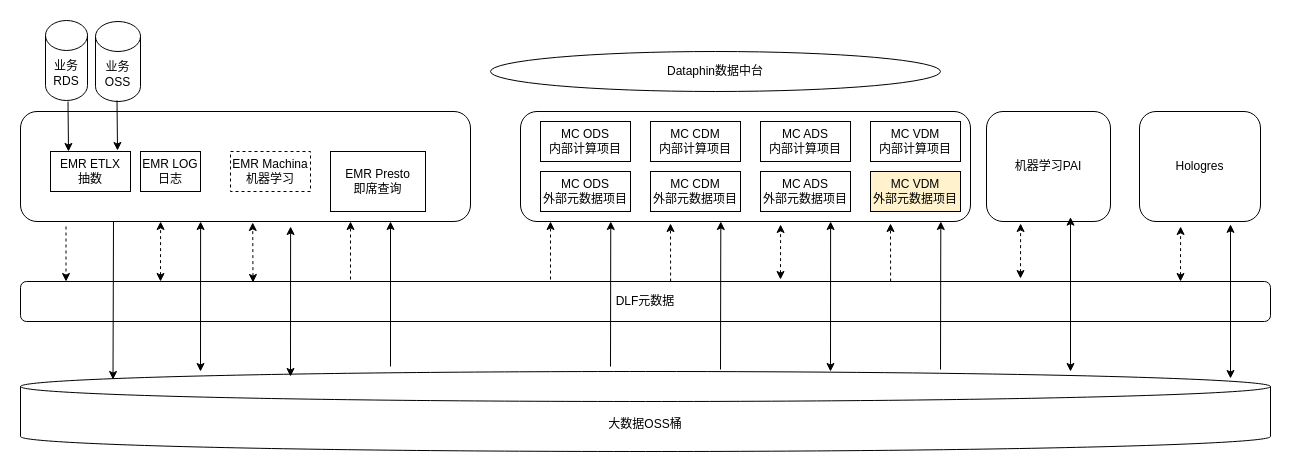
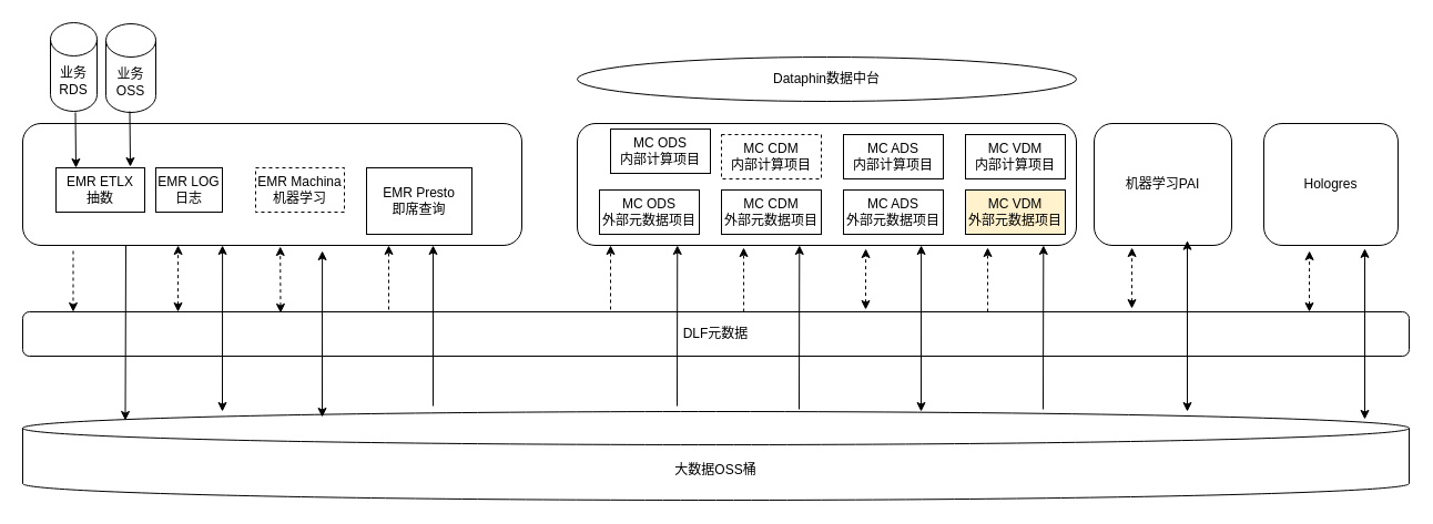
- <mxCell id="26" value="Dataphin数据中台" style="ellipse;whiteSpace=wrap;html=1;" vertex="1" parent="1"><mxGeometry x="490" y="51" width="450" height="40" as="geometry" /></mxCell>
+ <mxCell id="26" value="Dataphin数据中台" style="ellipse;whiteSpace=wrap;html=1;" vertex="1" parent="1"><mxGeometry x="520" y="51" width="450" height="40" as="geometry" /></mxCell>
- <mxCell id="18" value="MC ODS&lt;br&gt;内部计算项目" style="rounded=0;whiteSpace=wrap;html=1;" vertex="1" parent="1"><mxGeometry x="540" y="121" width="90" height="40" as="geometry" /></mxCell>
+ <mxCell id="18" value="MC ODS&lt;br&gt;内部计算项目" style="rounded=0;whiteSpace=wrap;html=1;" vertex="1" parent="1"><mxGeometry x="550" y="116" width="90" height="40" as="geometry" /></mxCell>
- <mxCell id="20" value="MC CDM&lt;br&gt;内部计算项目" style="rounded=0;whiteSpace=wrap;html=1;" vertex="1" parent="1"><mxGeometry x="650" y="121" width="90" height="40" as="geometry" /></mxCell>
+ <mxCell id="20" value="MC CDM&lt;br&gt;内部计算项目" style="rounded=0;whiteSpace=wrap;html=1;dashed=1;" vertex="1" parent="1"><mxGeometry x="650" y="121" width="90" height="40" as="geometry" /></mxCell>
